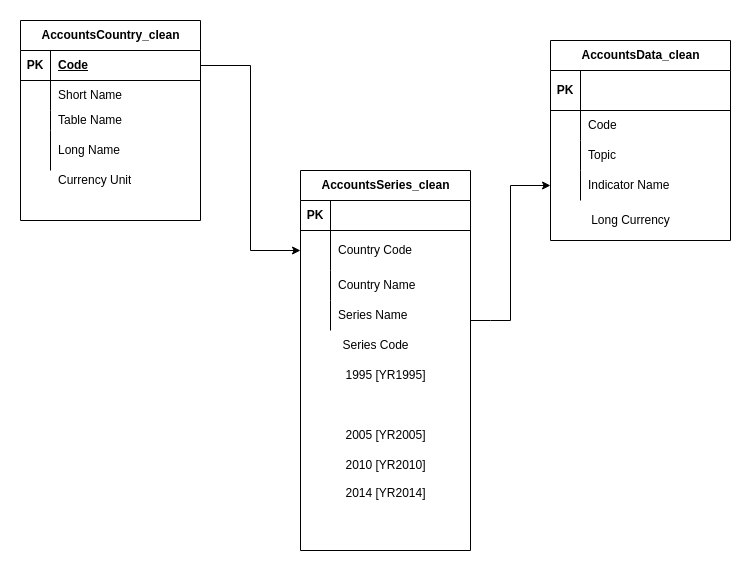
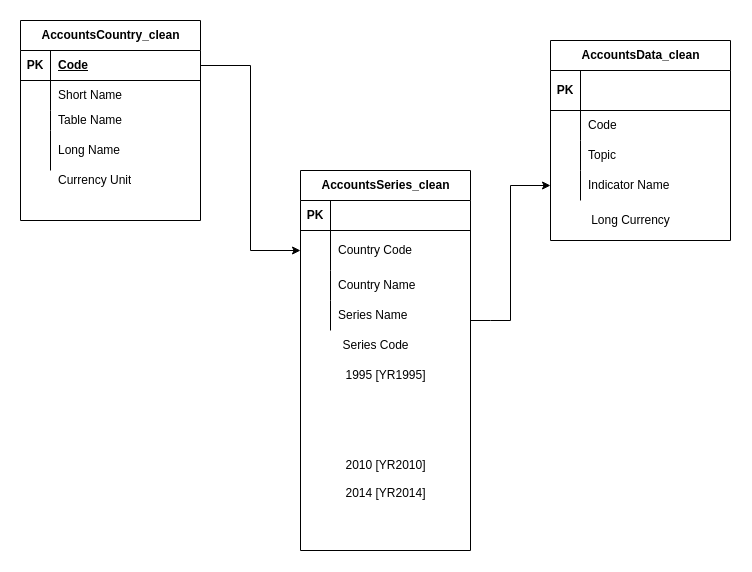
- <mxCell id="46" value="2005 [YR2005]" style="text;html=1;align=center;verticalAlign=middle;resizable=0;points=[];autosize=1;strokeColor=none;fillColor=none;" vertex="1" parent="1"><mxGeometry x="335" y="420" width="100" height="30" as="geometry" /></mxCell>
